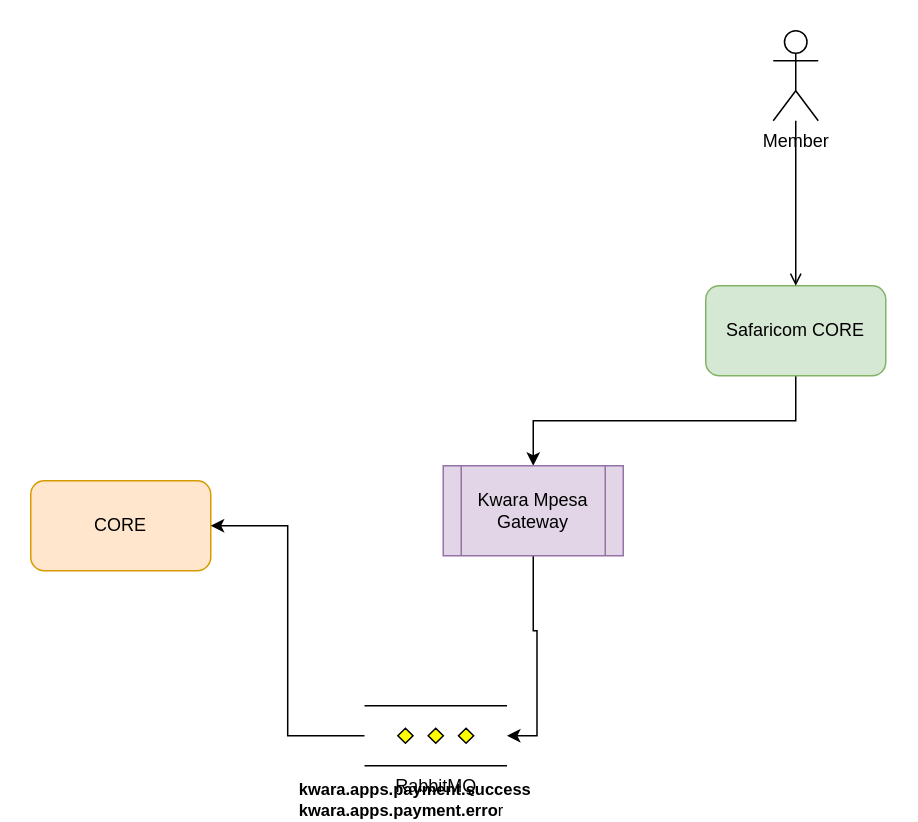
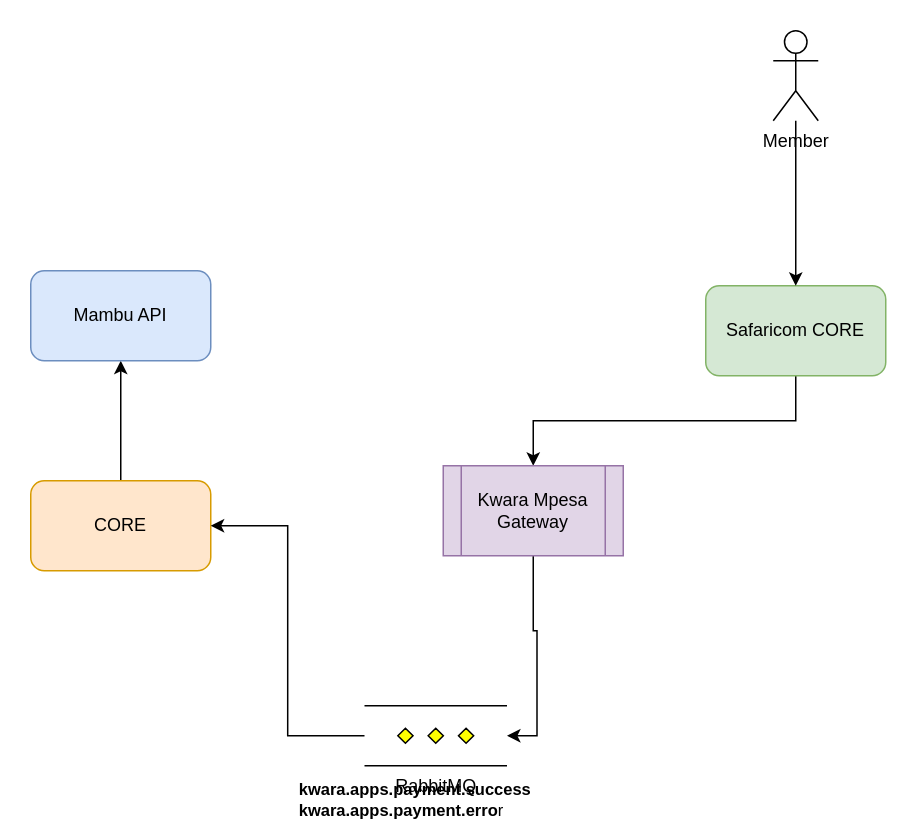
- <mxCell id="12" value="" style="edgeStyle=orthogonalEdgeStyle;rounded=0;orthogonalLoop=1;jettySize=auto;html=1;endArrow=open;" edge="1" parent="1" source="13" target="3"><mxGeometry relative="1" as="geometry" /></mxCell>
+ <mxCell id="12" value="" style="edgeStyle=orthogonalEdgeStyle;rounded=0;orthogonalLoop=1;jettySize=auto;html=1;" edge="1" parent="1" source="13" target="3"><mxGeometry relative="1" as="geometry" /></mxCell>
+ <mxCell id="9" value="Mambu API" style="rounded=1;whiteSpace=wrap;html=1;fillColor=#dae8fc;strokeColor=#6c8ebf;" vertex="1" parent="1"><mxGeometry x="20" y="180" width="120" height="60" as="geometry" /></mxCell>
+ <mxCell id="7" style="edgeStyle=orthogonalEdgeStyle;rounded=0;orthogonalLoop=1;jettySize=auto;html=1;entryX=0.5;entryY=1;entryDx=0;entryDy=0;" edge="1" parent="1" source="8" target="9"><mxGeometry relative="1" as="geometry" /></mxCell>
